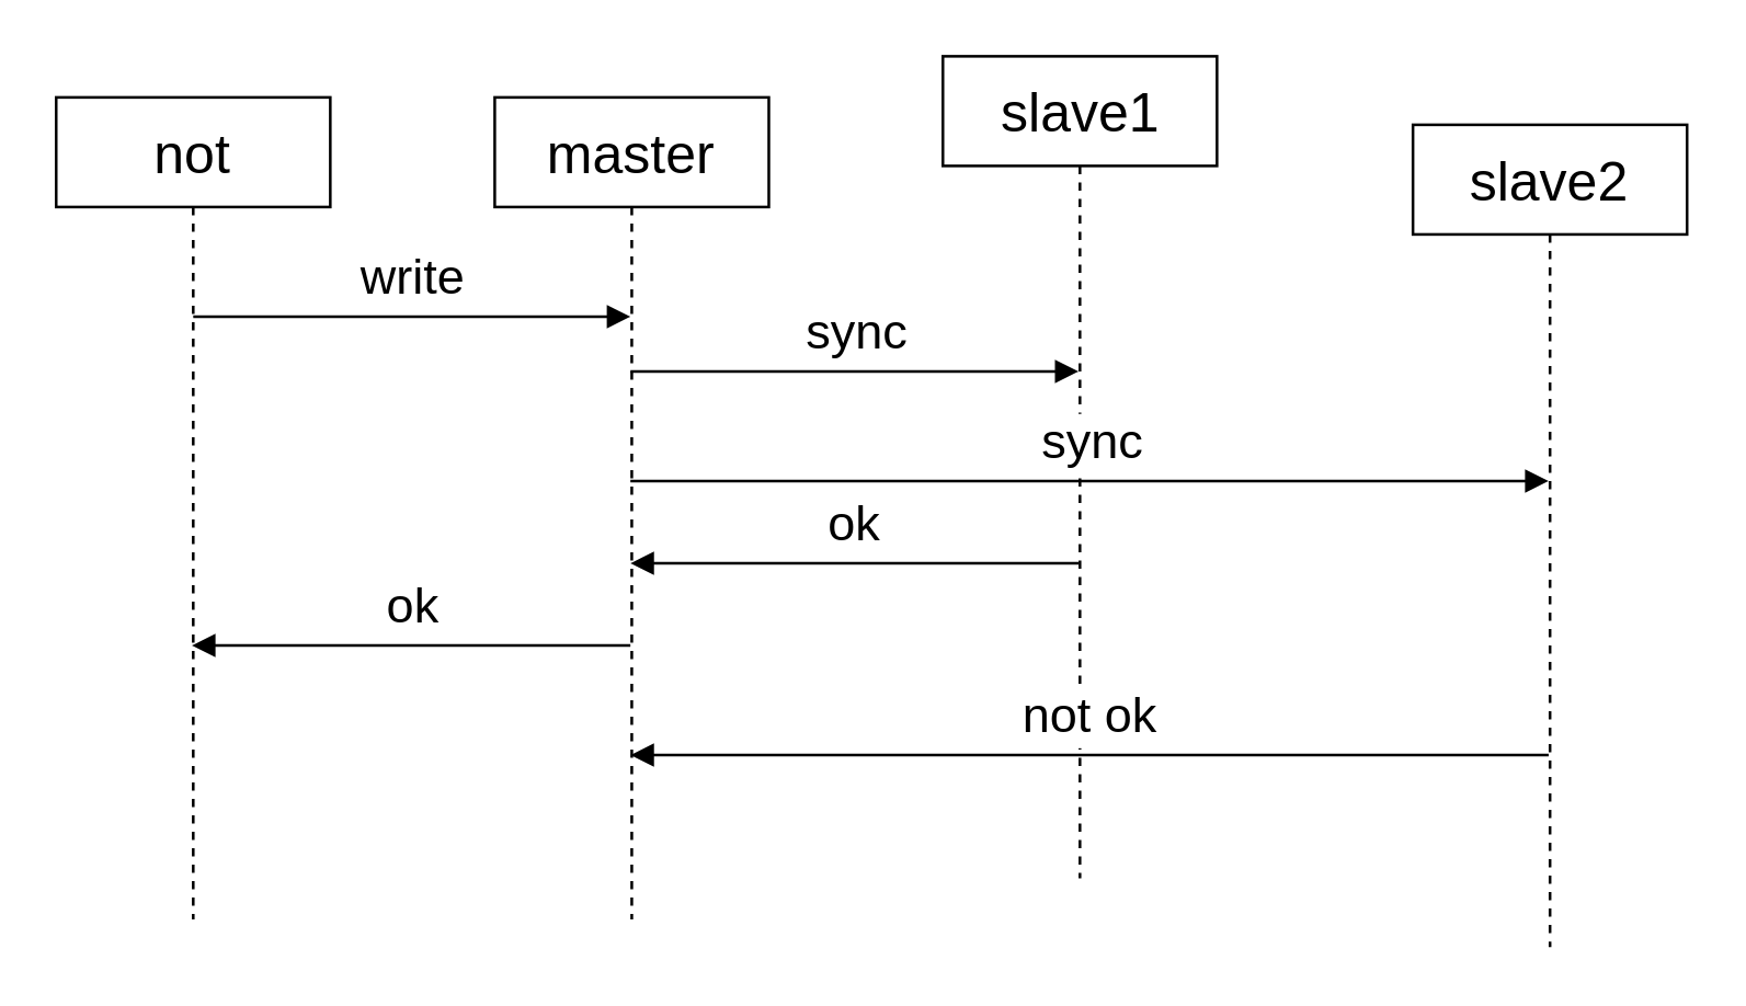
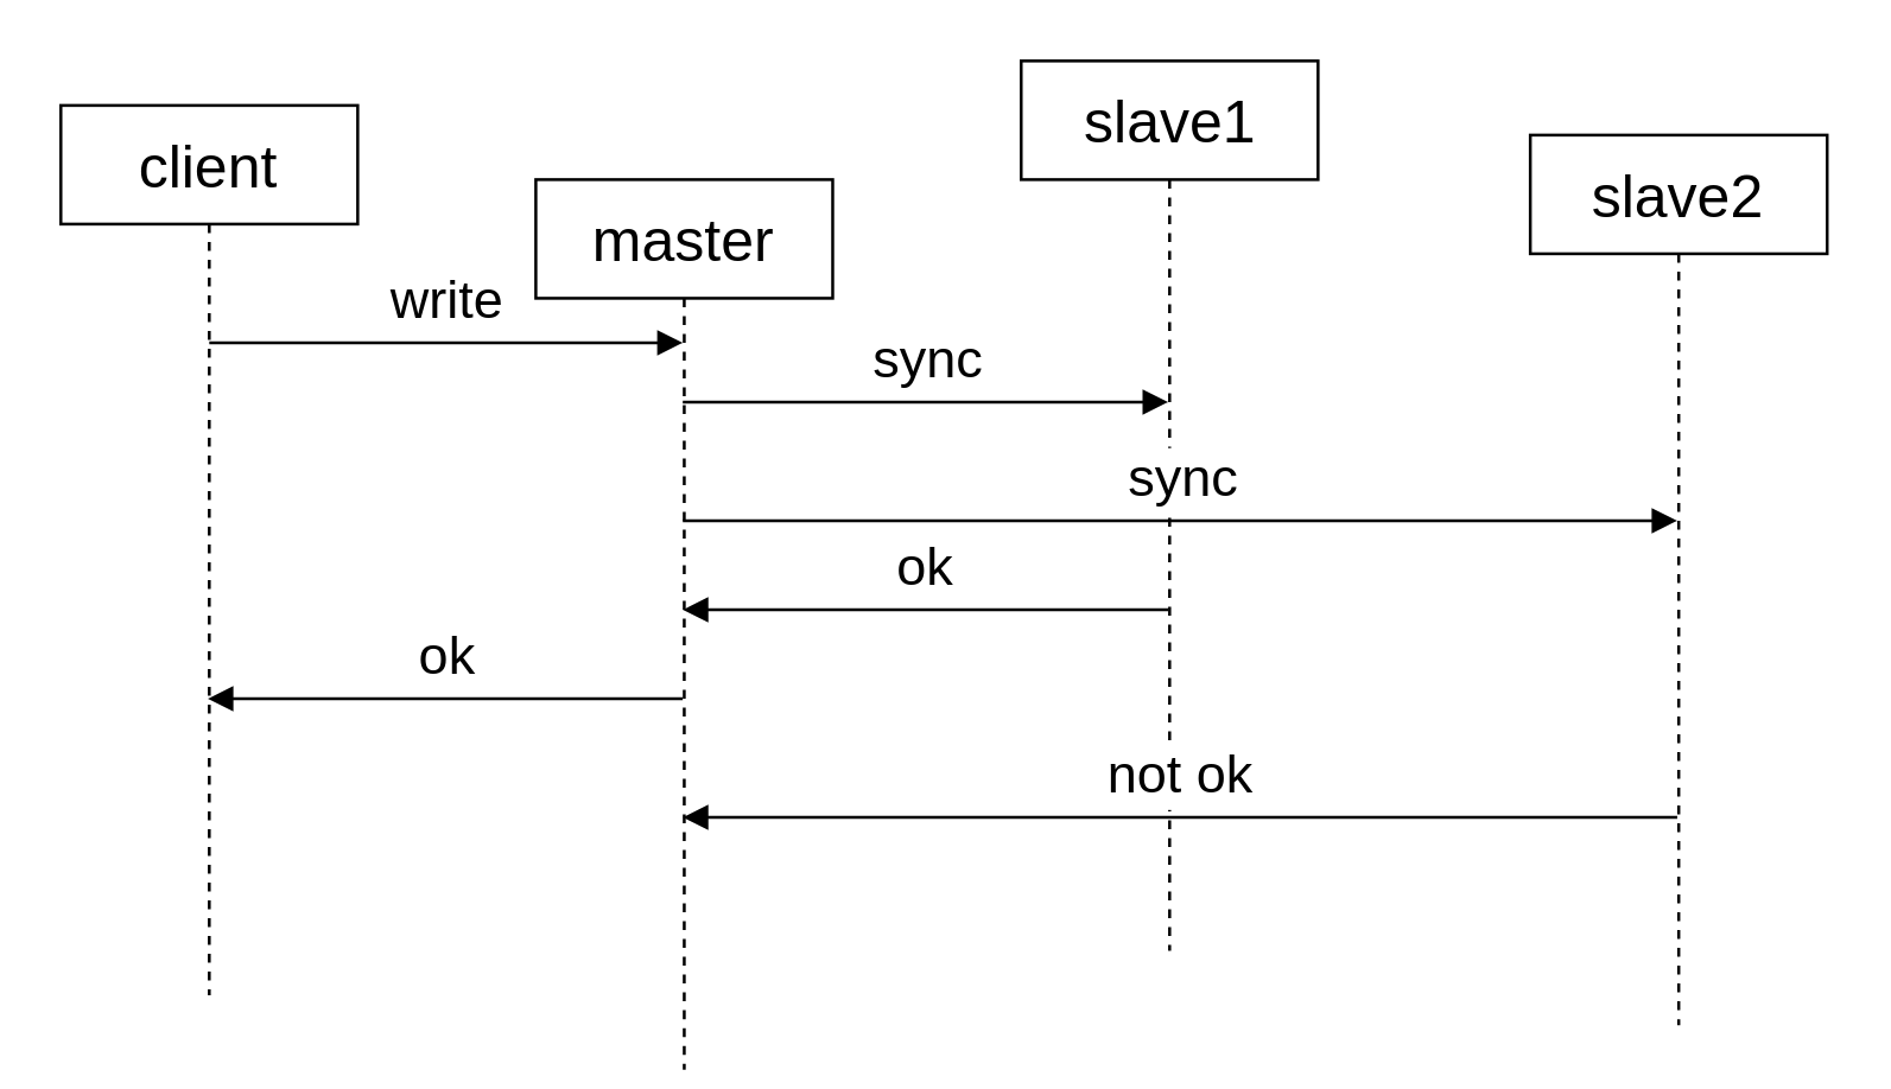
- <mxCell id="2" value="&lt;font style=&quot;font-size: 20px&quot;&gt;not&lt;/font&gt;" style="shape=umlLifeline;perimeter=lifelinePerimeter;whiteSpace=wrap;html=1;container=1;collapsible=0;recursiveResize=0;outlineConnect=0;" parent="1" vertex="1"><mxGeometry x="20" y="35" width="100" height="300" as="geometry" /></mxCell>
+ <mxCell id="2" value="&lt;font style=&quot;font-size: 20px&quot;&gt;client&lt;/font&gt;" style="shape=umlLifeline;perimeter=lifelinePerimeter;whiteSpace=wrap;html=1;container=1;collapsible=0;recursiveResize=0;outlineConnect=0;" parent="1" vertex="1"><mxGeometry x="20" y="35" width="100" height="300" as="geometry" /></mxCell>
- <mxCell id="4" value="&lt;font style=&quot;font-size: 20px&quot;&gt;master&lt;/font&gt;" style="shape=umlLifeline;perimeter=lifelinePerimeter;whiteSpace=wrap;html=1;container=1;collapsible=0;recursiveResize=0;outlineConnect=0;" parent="1" vertex="1"><mxGeometry x="180" y="35" width="100" height="300" as="geometry" /></mxCell>
+ <mxCell id="4" value="&lt;font style=&quot;font-size: 20px&quot;&gt;master&lt;/font&gt;" style="shape=umlLifeline;perimeter=lifelinePerimeter;whiteSpace=wrap;html=1;container=1;collapsible=0;recursiveResize=0;outlineConnect=0;" parent="1" vertex="1"><mxGeometry x="180" y="60" width="100" height="300" as="geometry" /></mxCell>
